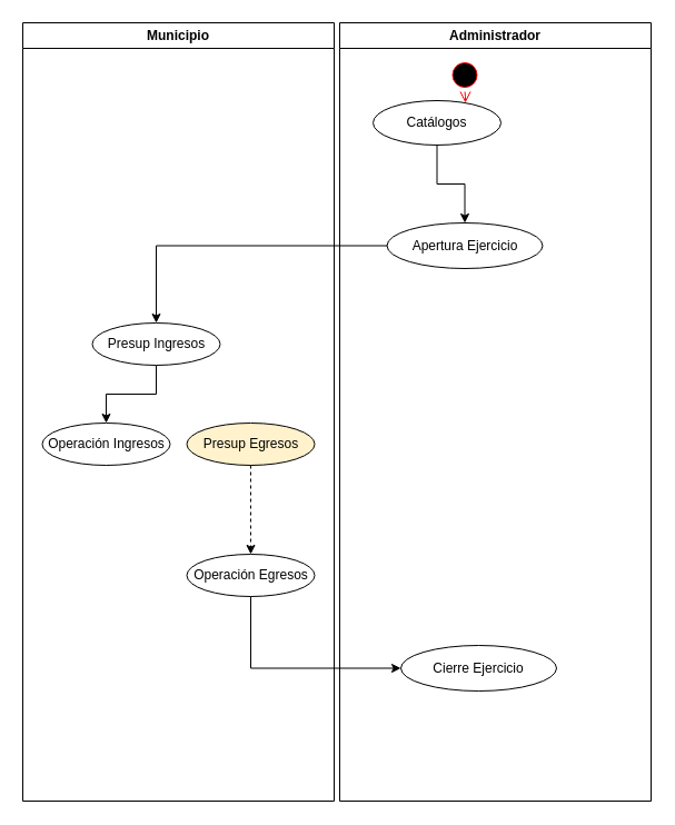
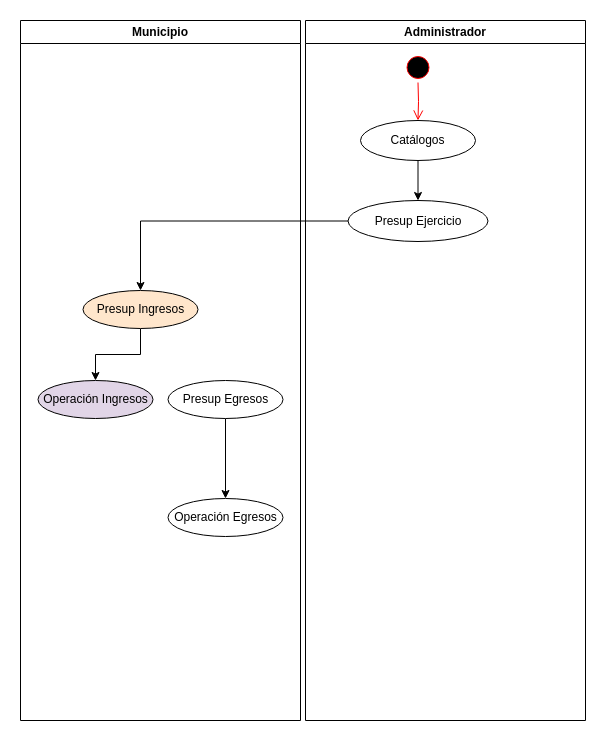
- <mxCell id="11" value="Catálogos" style="ellipse;whiteSpace=wrap;html=1;" vertex="1" parent="9"><mxGeometry x="30" y="70" width="115" height="40" as="geometry" /></mxCell>
+ <mxCell id="11" value="Catálogos" style="ellipse;whiteSpace=wrap;html=1;" vertex="1" parent="9"><mxGeometry x="55" y="100" width="115" height="40" as="geometry" /></mxCell>
- <mxCell id="14" value="Apertura Ejercicio" style="ellipse;whiteSpace=wrap;html=1;" vertex="1" parent="9"><mxGeometry x="42.5" y="180" width="140" height="41" as="geometry" /></mxCell>
+ <mxCell id="14" value="Presup Ejercicio" style="ellipse;whiteSpace=wrap;html=1;" vertex="1" parent="9"><mxGeometry x="42.5" y="180" width="140" height="41" as="geometry" /></mxCell>
- <mxCell id="4" value="Presup Ingresos" style="ellipse;whiteSpace=wrap;html=1;" vertex="1" parent="2"><mxGeometry x="62.5" y="270" width="115" height="38" as="geometry" /></mxCell>
+ <mxCell id="4" value="Presup Ingresos" style="ellipse;whiteSpace=wrap;html=1;fillColor=#ffe6cc;" vertex="1" parent="2"><mxGeometry x="62.5" y="270" width="115" height="38" as="geometry" /></mxCell>
- <mxCell id="8" value="Operación Ingresos" style="ellipse;whiteSpace=wrap;html=1;" vertex="1" parent="2"><mxGeometry x="17.5" y="360" width="115" height="38" as="geometry" /></mxCell>
+ <mxCell id="8" value="Operación Ingresos" style="ellipse;whiteSpace=wrap;html=1;fillColor=#e1d5e7;" vertex="1" parent="2"><mxGeometry x="17.5" y="360" width="115" height="38" as="geometry" /></mxCell>
- <mxCell id="6" value="Presup Egresos" style="ellipse;whiteSpace=wrap;html=1;fillColor=#fff2cc;" vertex="1" parent="2"><mxGeometry x="147.5" y="360" width="115" height="38" as="geometry" /></mxCell>
+ <mxCell id="6" value="Presup Egresos" style="ellipse;whiteSpace=wrap;html=1;" vertex="1" parent="2"><mxGeometry x="147.5" y="360" width="115" height="38" as="geometry" /></mxCell>
- <mxCell id="5" value="" style="edgeStyle=orthogonalEdgeStyle;rounded=0;orthogonalLoop=1;jettySize=auto;html=1;dashed=1;" edge="1" parent="2" source="6" target="7"><mxGeometry relative="1" as="geometry" /></mxCell>
+ <mxCell id="5" value="" style="edgeStyle=orthogonalEdgeStyle;rounded=0;orthogonalLoop=1;jettySize=auto;html=1;" edge="1" parent="2" source="6" target="7"><mxGeometry relative="1" as="geometry" /></mxCell>
- <mxCell id="17" style="edgeStyle=orthogonalEdgeStyle;rounded=0;orthogonalLoop=1;jettySize=auto;html=1;entryX=0;entryY=0.5;entryDx=0;entryDy=0;" edge="1" parent="1" source="7" target="15"><mxGeometry relative="1" as="geometry"><Array as="points"><mxPoint x="225" y="601" /></Array></mxGeometry></mxCell>
- <mxCell id="15" value="Cierre Ejercicio" style="ellipse;whiteSpace=wrap;html=1;" vertex="1" parent="9"><mxGeometry x="55" y="560" width="140" height="41" as="geometry" /></mxCell>
